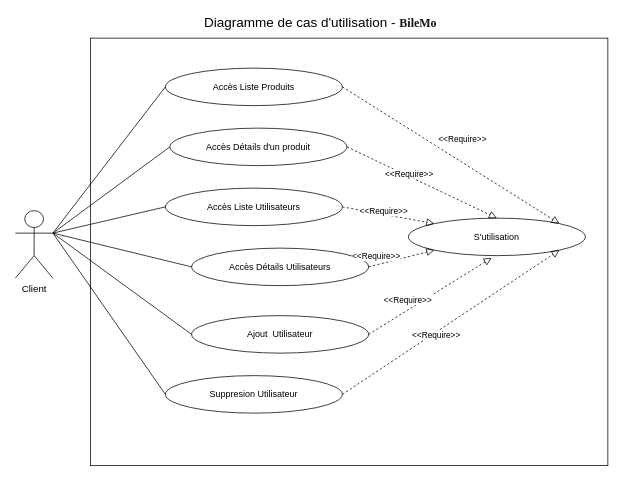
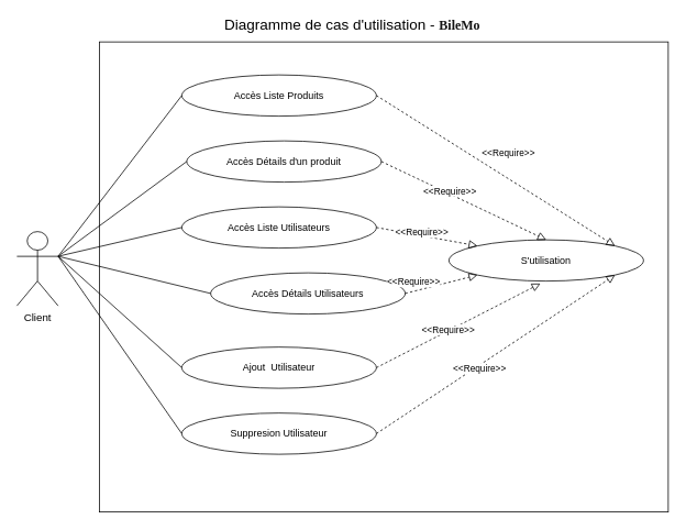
- <mxCell id="19" value="Ajout&amp;nbsp; Utilisateur" style="ellipse;whiteSpace=wrap;html=1;" vertex="1" parent="1"><mxGeometry x="255" y="420" width="236" height="50" as="geometry" /></mxCell>
+ <mxCell id="19" value="Ajout&amp;nbsp; Utilisateur" style="ellipse;whiteSpace=wrap;html=1;" vertex="1" parent="1"><mxGeometry x="220" y="420" width="236" height="50" as="geometry" /></mxCell>
